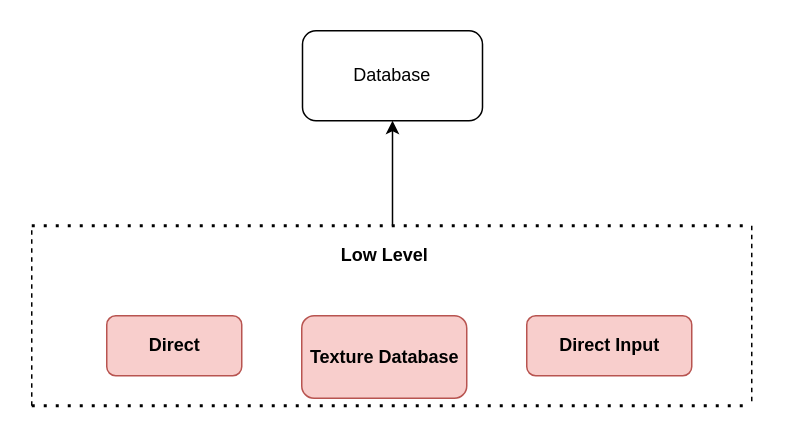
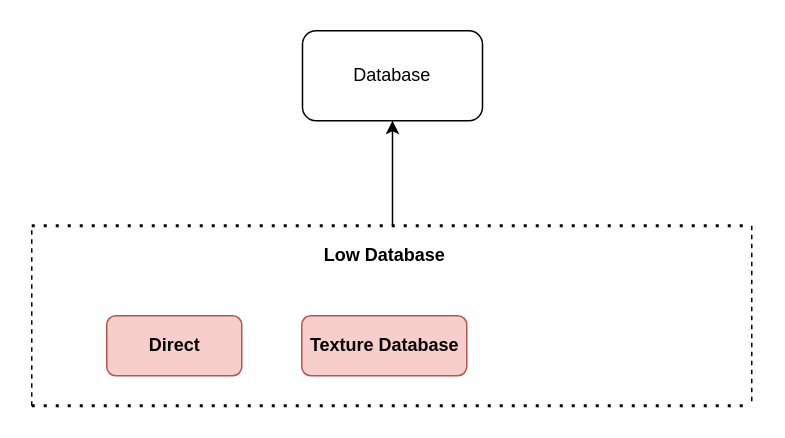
- <mxCell id="10" value="&lt;b&gt;Low Level&lt;/b&gt;" style="text;html=1;strokeColor=none;fillColor=none;align=center;verticalAlign=middle;whiteSpace=wrap;rounded=0;" vertex="1" parent="1"><mxGeometry x="175.5" y="160" width="160" height="20" as="geometry" /></mxCell>
+ <mxCell id="10" value="&lt;b&gt;Low Database&lt;/b&gt;" style="text;html=1;strokeColor=none;fillColor=none;align=center;verticalAlign=middle;whiteSpace=wrap;rounded=0;" vertex="1" parent="1"><mxGeometry x="175.5" y="160" width="160" height="20" as="geometry" /></mxCell>
- <mxCell id="6" value="&lt;b&gt;Direct Input&lt;br&gt;&lt;/b&gt;" style="rounded=1;whiteSpace=wrap;html=1;fillColor=#f8cecc;strokeColor=#b85450;" vertex="1" parent="1"><mxGeometry x="350.5" y="210" width="110" height="40" as="geometry" /></mxCell>
- <mxCell id="5" value="&lt;b&gt;Texture Database&lt;br&gt;&lt;/b&gt;" style="rounded=1;whiteSpace=wrap;html=1;fillColor=#f8cecc;strokeColor=#b85450;" vertex="1" parent="1"><mxGeometry x="200.5" y="210" width="110" height="55" as="geometry" /></mxCell>
+ <mxCell id="5" value="&lt;b&gt;Texture Database&lt;br&gt;&lt;/b&gt;" style="rounded=1;whiteSpace=wrap;html=1;fillColor=#f8cecc;strokeColor=#b85450;" vertex="1" parent="1"><mxGeometry x="200.5" y="210" width="110" height="40" as="geometry" /></mxCell>
